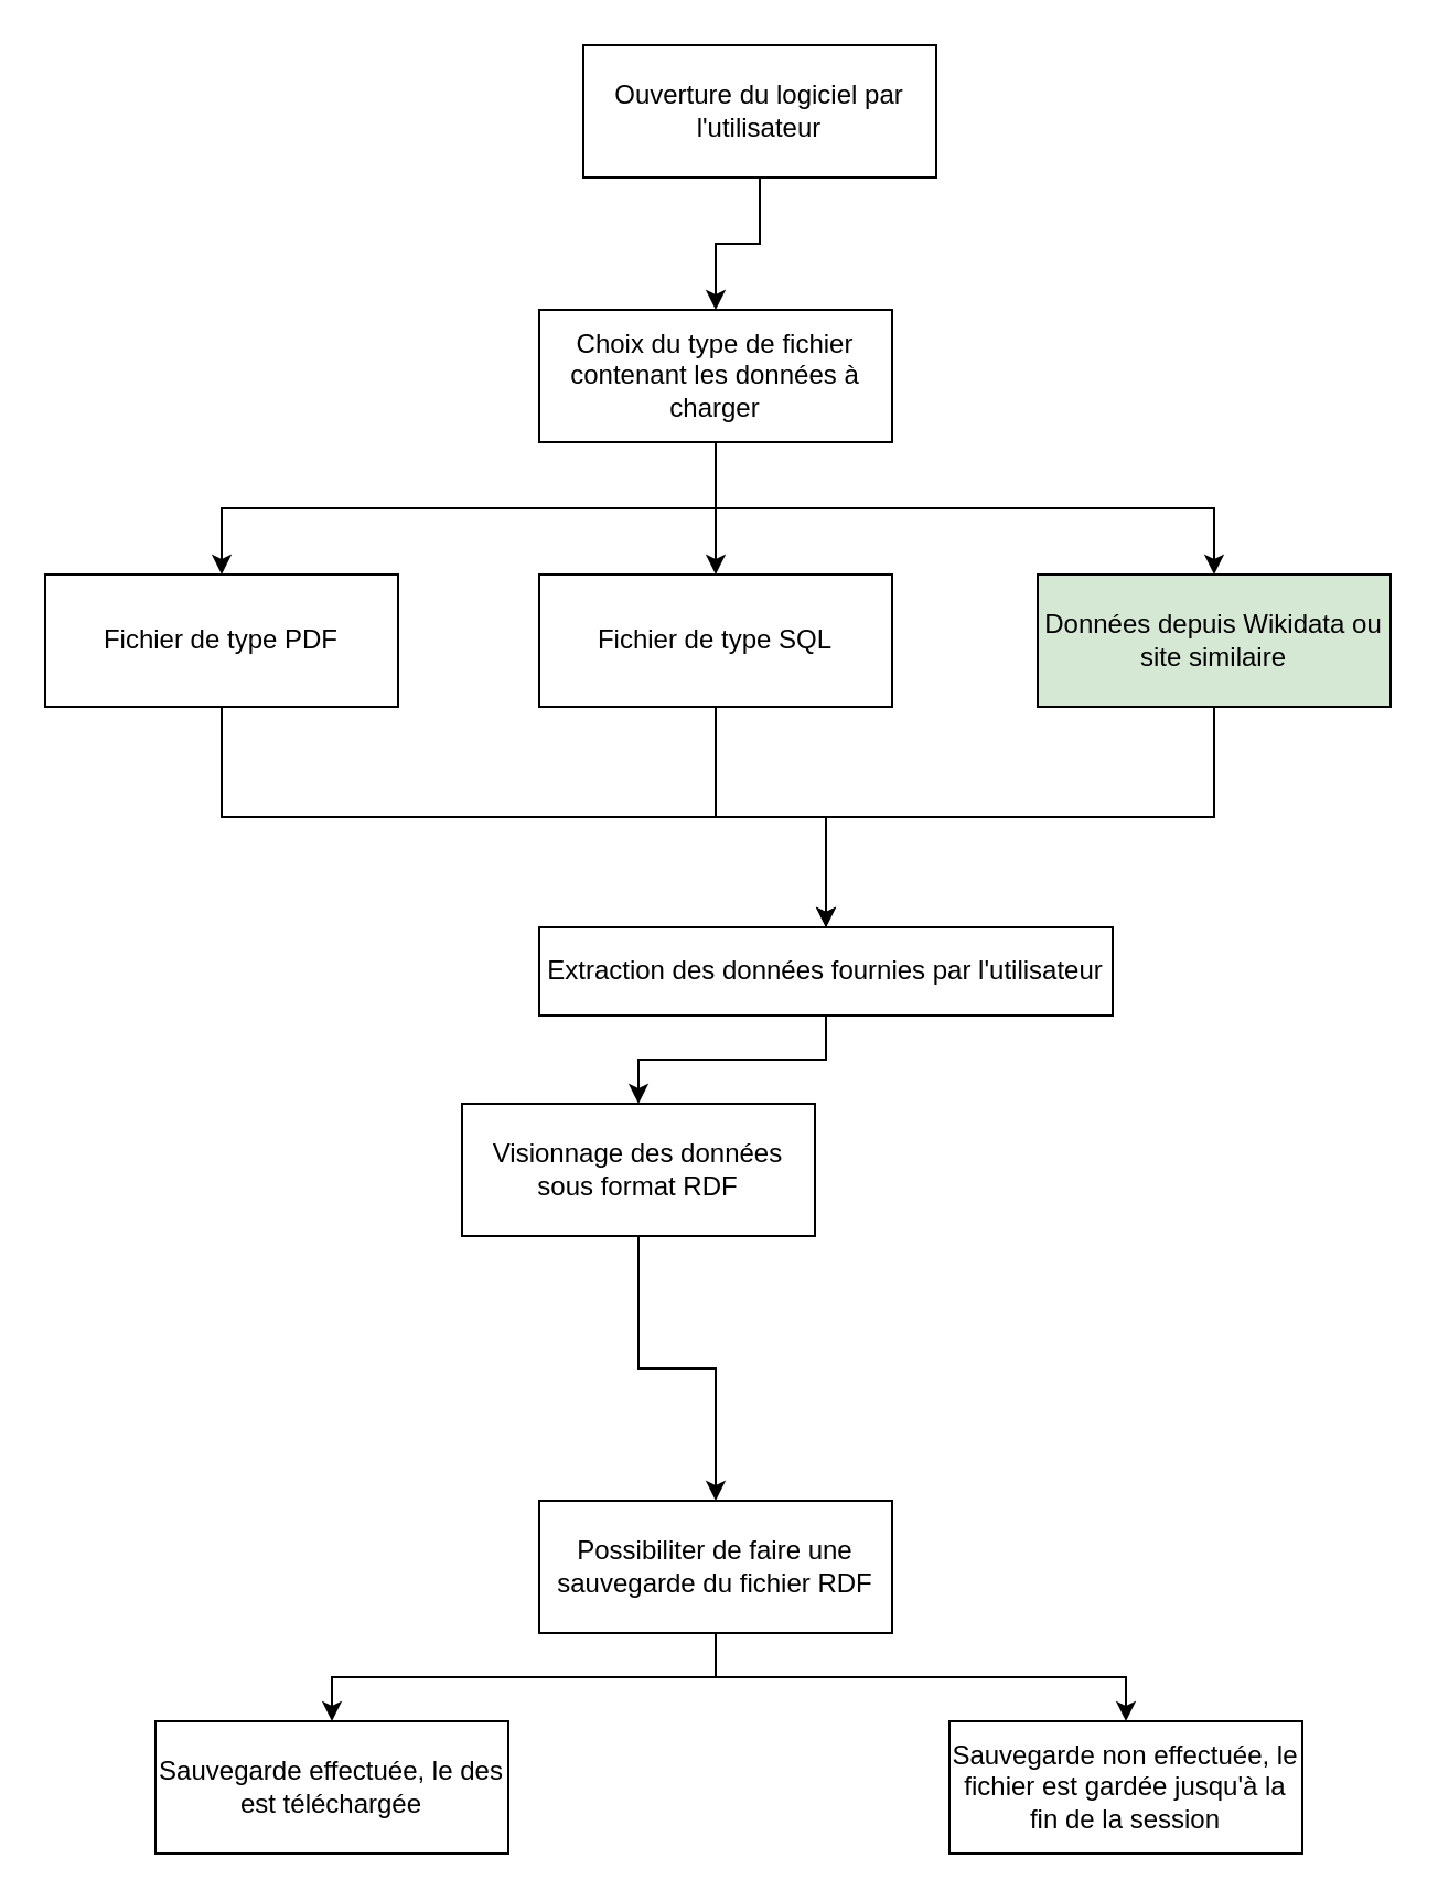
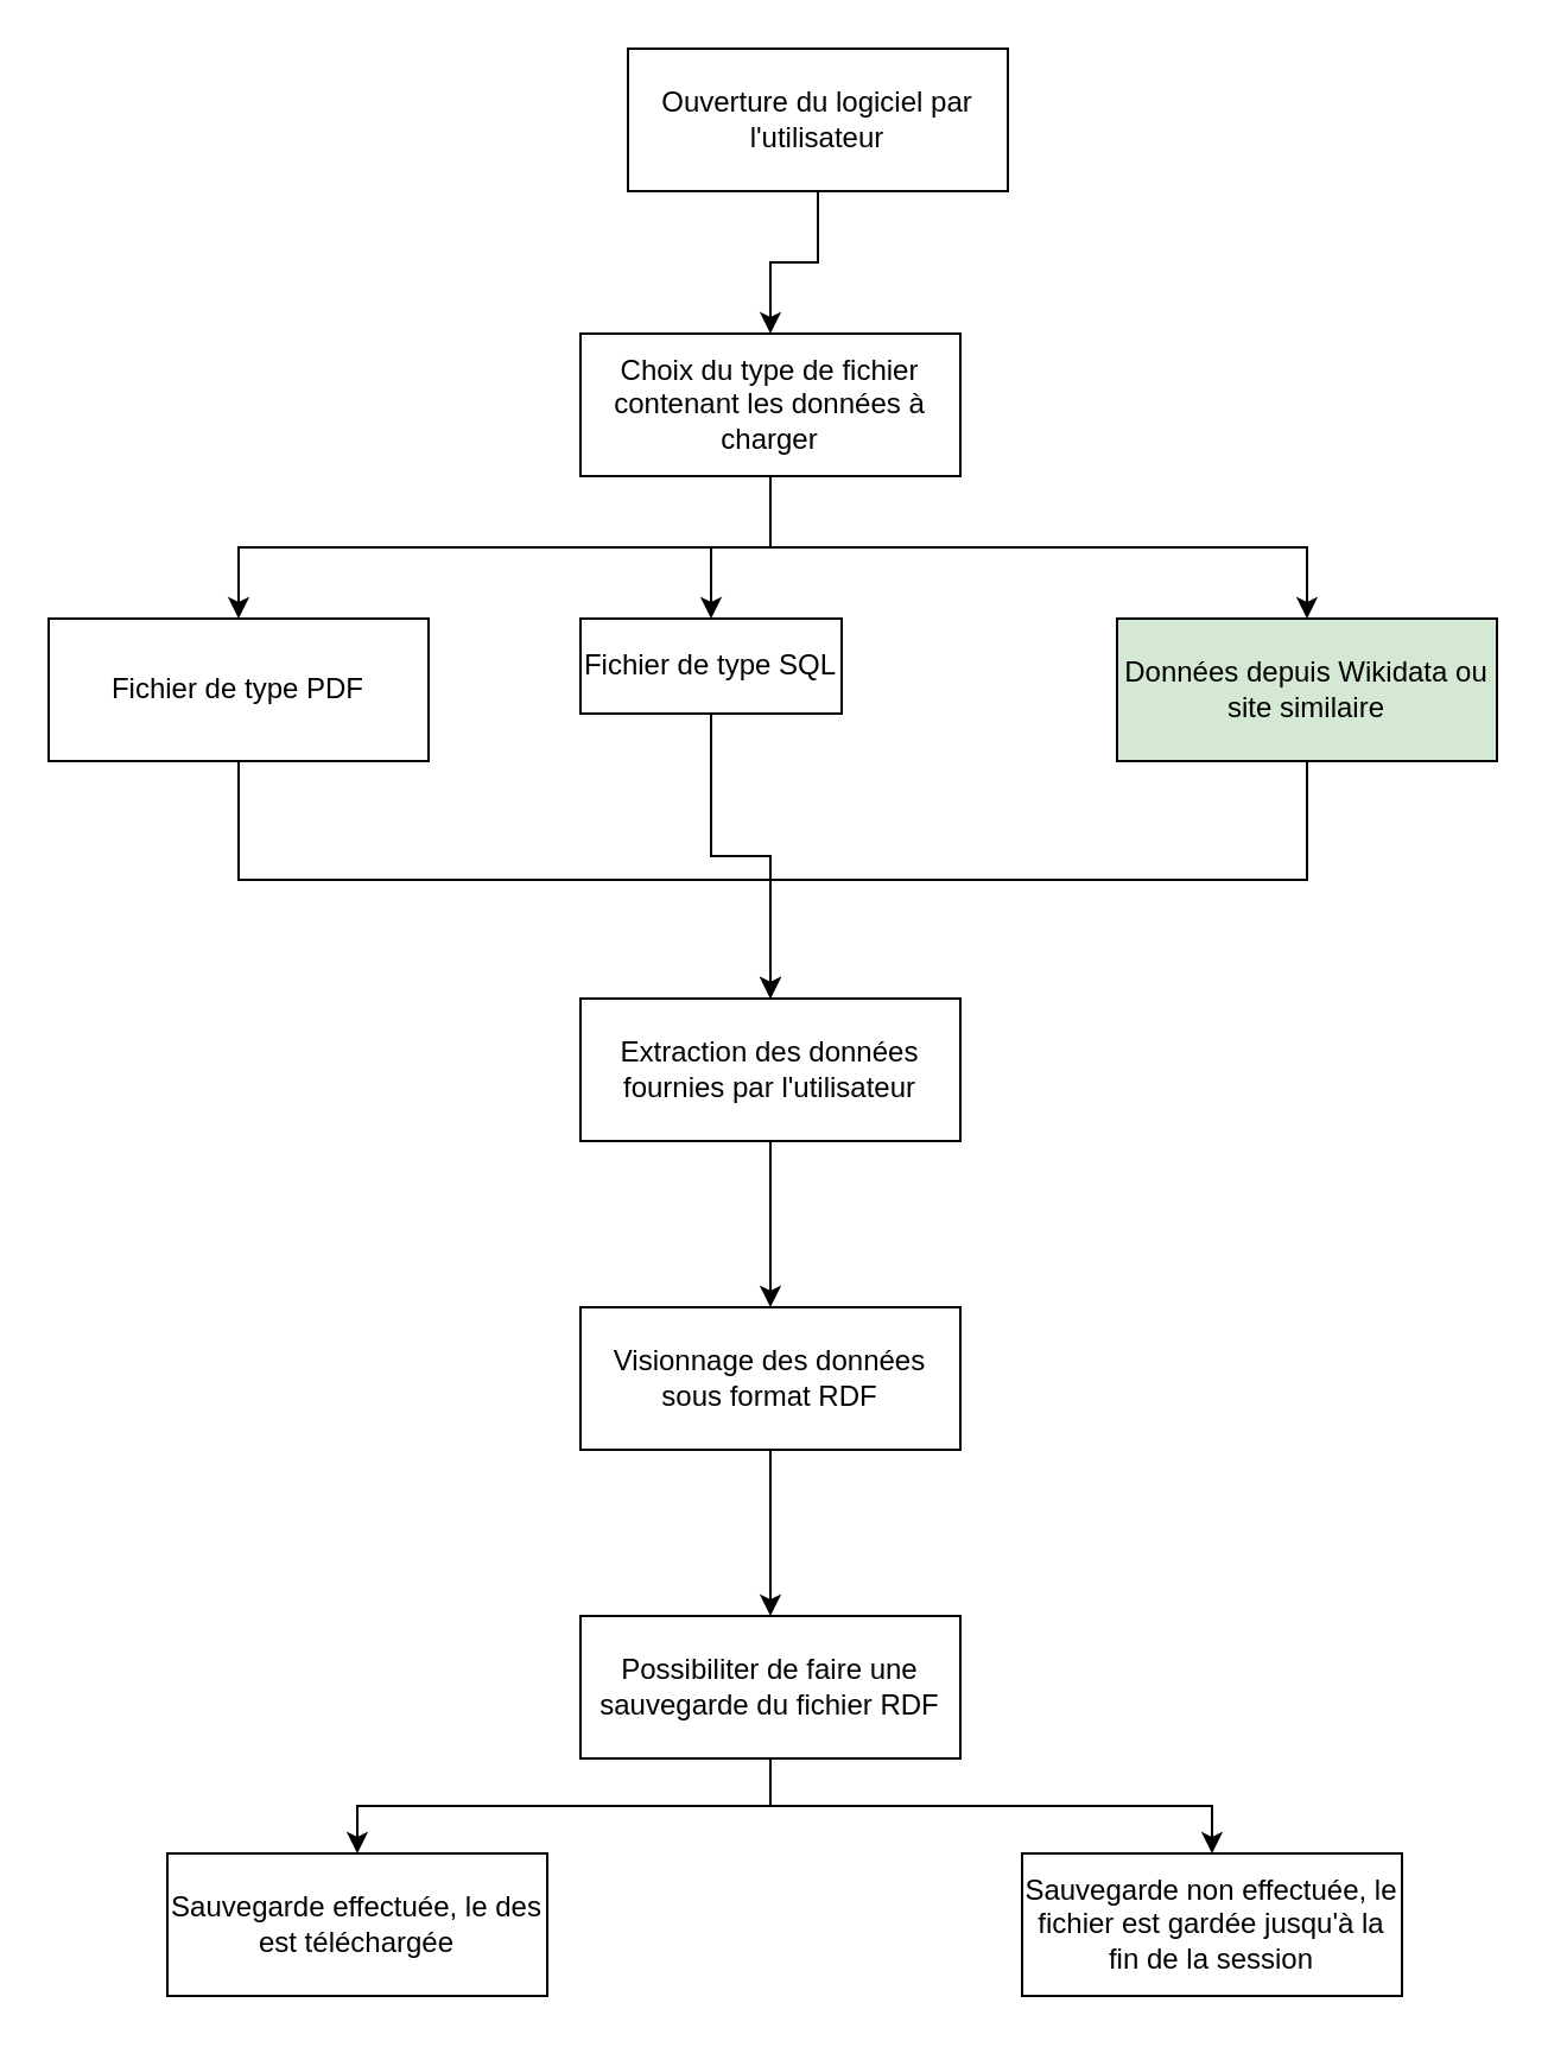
- <mxCell id="11" value="Fichier de type SQL" style="rounded=0;whiteSpace=wrap;html=1;" vertex="1" parent="1"><mxGeometry x="244" y="260" width="160" height="60" as="geometry" /></mxCell>
+ <mxCell id="11" value="Fichier de type SQL" style="rounded=0;whiteSpace=wrap;html=1;" vertex="1" parent="1"><mxGeometry x="244" y="260" width="110" height="40" as="geometry" /></mxCell>
- <mxCell id="15" value="Extraction des données fournies par l'utilisateur" style="rounded=0;whiteSpace=wrap;html=1;" vertex="1" parent="1"><mxGeometry x="244" y="420" width="260" height="40" as="geometry" /></mxCell>
+ <mxCell id="15" value="Extraction des données fournies par l'utilisateur" style="rounded=0;whiteSpace=wrap;html=1;" vertex="1" parent="1"><mxGeometry x="244" y="420" width="160" height="60" as="geometry" /></mxCell>
- <mxCell id="17" value="Visionnage des données sous format RDF" style="rounded=0;whiteSpace=wrap;html=1;" vertex="1" parent="1"><mxGeometry x="209" y="500" width="160" height="60" as="geometry" /></mxCell>
+ <mxCell id="17" value="Visionnage des données sous format RDF" style="rounded=0;whiteSpace=wrap;html=1;" vertex="1" parent="1"><mxGeometry x="244" y="550" width="160" height="60" as="geometry" /></mxCell>
